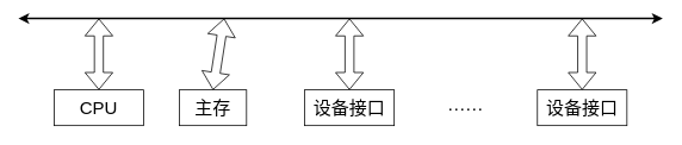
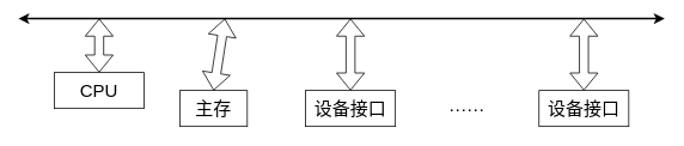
- <mxCell id="2" value="CPU" style="rounded=0;whiteSpace=wrap;html=1;fontSize=20;fontColor=#000000;fillColor=none;" parent="1" vertex="1"><mxGeometry x="60" y="100" width="100" height="40" as="geometry" /></mxCell>
+ <mxCell id="2" value="CPU" style="rounded=0;whiteSpace=wrap;html=1;fontSize=20;fontColor=#000000;fillColor=none;" parent="1" vertex="1"><mxGeometry x="60" y="80" width="100" height="40" as="geometry" /></mxCell>
